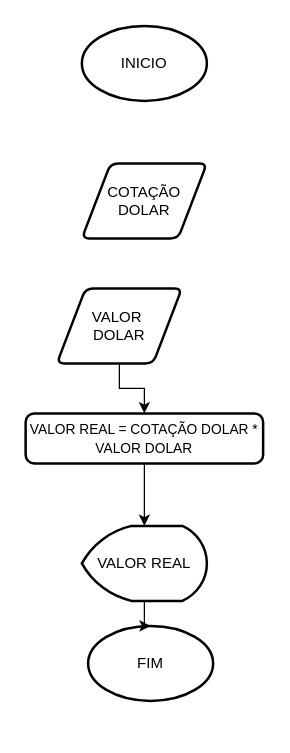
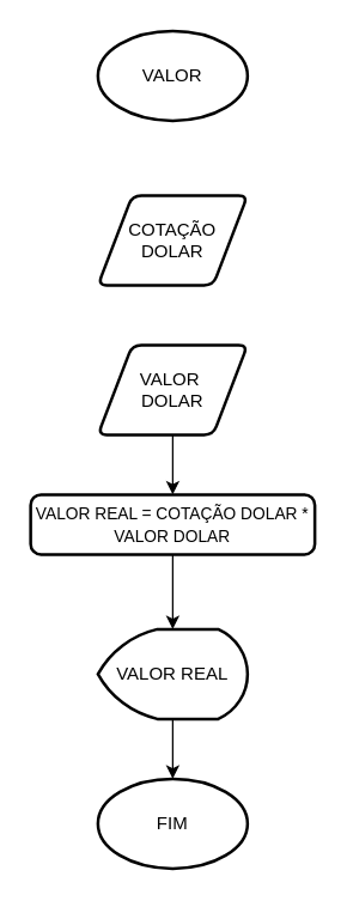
- <mxCell id="3" value="INICIO" style="strokeWidth=2;html=1;shape=mxgraph.flowchart.start_1;whiteSpace=wrap;" vertex="1" parent="1"><mxGeometry x="65" y="20" width="100" height="60" as="geometry" /></mxCell>
+ <mxCell id="3" value="VALOR" style="strokeWidth=2;html=1;shape=mxgraph.flowchart.start_1;whiteSpace=wrap;" vertex="1" parent="1"><mxGeometry x="65" y="20" width="100" height="60" as="geometry" /></mxCell>
- <mxCell id="6" value="VALOR&amp;nbsp;&lt;div&gt;DOLAR&lt;/div&gt;" style="shape=parallelogram;html=1;strokeWidth=2;perimeter=parallelogramPerimeter;whiteSpace=wrap;rounded=1;arcSize=12;size=0.23;" vertex="1" parent="1"><mxGeometry x="45" y="230" width="100" height="60" as="geometry" /></mxCell>
+ <mxCell id="6" value="VALOR&amp;nbsp;&lt;div&gt;DOLAR&lt;/div&gt;" style="shape=parallelogram;html=1;strokeWidth=2;perimeter=parallelogramPerimeter;whiteSpace=wrap;rounded=1;arcSize=12;size=0.23;" vertex="1" parent="1"><mxGeometry x="65" y="230" width="100" height="60" as="geometry" /></mxCell>
- <mxCell id="2" value="FIM" style="strokeWidth=2;html=1;shape=mxgraph.flowchart.start_1;whiteSpace=wrap;" vertex="1" parent="1"><mxGeometry x="70" y="500" width="100" height="60" as="geometry" /></mxCell>
+ <mxCell id="2" value="FIM" style="strokeWidth=2;html=1;shape=mxgraph.flowchart.start_1;whiteSpace=wrap;" vertex="1" parent="1"><mxGeometry x="65" y="520" width="100" height="60" as="geometry" /></mxCell>
